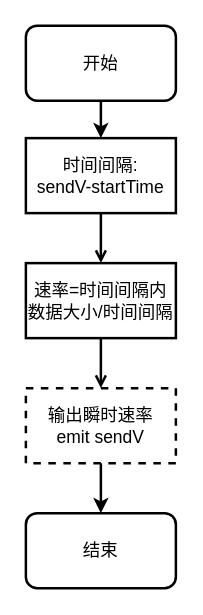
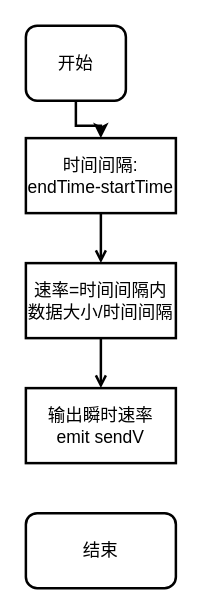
- <mxCell id="3" value="开始" style="rounded=1;whiteSpace=wrap;html=1;strokeWidth=2;fontSize=14;" vertex="1" parent="1"><mxGeometry x="20" y="20" width="120" height="60" as="geometry" /></mxCell>
+ <mxCell id="3" value="开始" style="rounded=1;whiteSpace=wrap;html=1;strokeWidth=2;fontSize=14;" vertex="1" parent="1"><mxGeometry x="20" y="20" width="80" height="60" as="geometry" /></mxCell>
- <mxCell id="5" value="时间间隔:&lt;br style=&quot;font-size: 14px;&quot;&gt;sendV-startTime" style="rounded=0;whiteSpace=wrap;html=1;strokeWidth=2;fontSize=14;" vertex="1" parent="1"><mxGeometry x="20" y="110" width="120" height="60" as="geometry" /></mxCell>
+ <mxCell id="5" value="时间间隔:&lt;br style=&quot;font-size: 14px;&quot;&gt;endTime-startTime" style="rounded=0;whiteSpace=wrap;html=1;strokeWidth=2;fontSize=14;" vertex="1" parent="1"><mxGeometry x="20" y="110" width="120" height="60" as="geometry" /></mxCell>
- <mxCell id="9" value="输出瞬时速率&lt;br style=&quot;font-size: 14px;&quot;&gt;emit sendV" style="rounded=0;whiteSpace=wrap;html=1;strokeWidth=2;fontSize=14;dashed=1;" vertex="1" parent="1"><mxGeometry x="20" y="310" width="120" height="60" as="geometry" /></mxCell>
+ <mxCell id="9" value="输出瞬时速率&lt;br style=&quot;font-size: 14px;&quot;&gt;emit sendV" style="rounded=0;whiteSpace=wrap;html=1;strokeWidth=2;fontSize=14;" vertex="1" parent="1"><mxGeometry x="20" y="310" width="120" height="60" as="geometry" /></mxCell>
- <mxCell id="8" style="edgeStyle=orthogonalEdgeStyle;rounded=0;orthogonalLoop=1;jettySize=auto;html=1;exitX=0.5;exitY=1;exitDx=0;exitDy=0;strokeWidth=2;fontSize=14;" edge="1" parent="1" source="9" target="10"><mxGeometry relative="1" as="geometry" /></mxCell>
